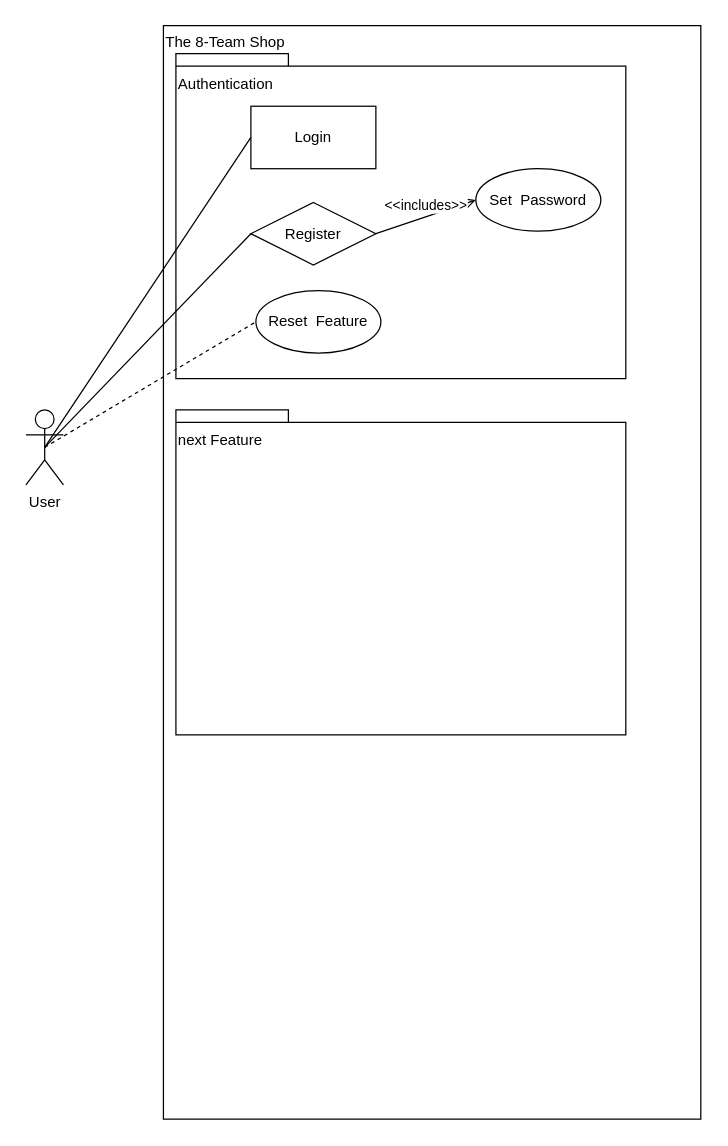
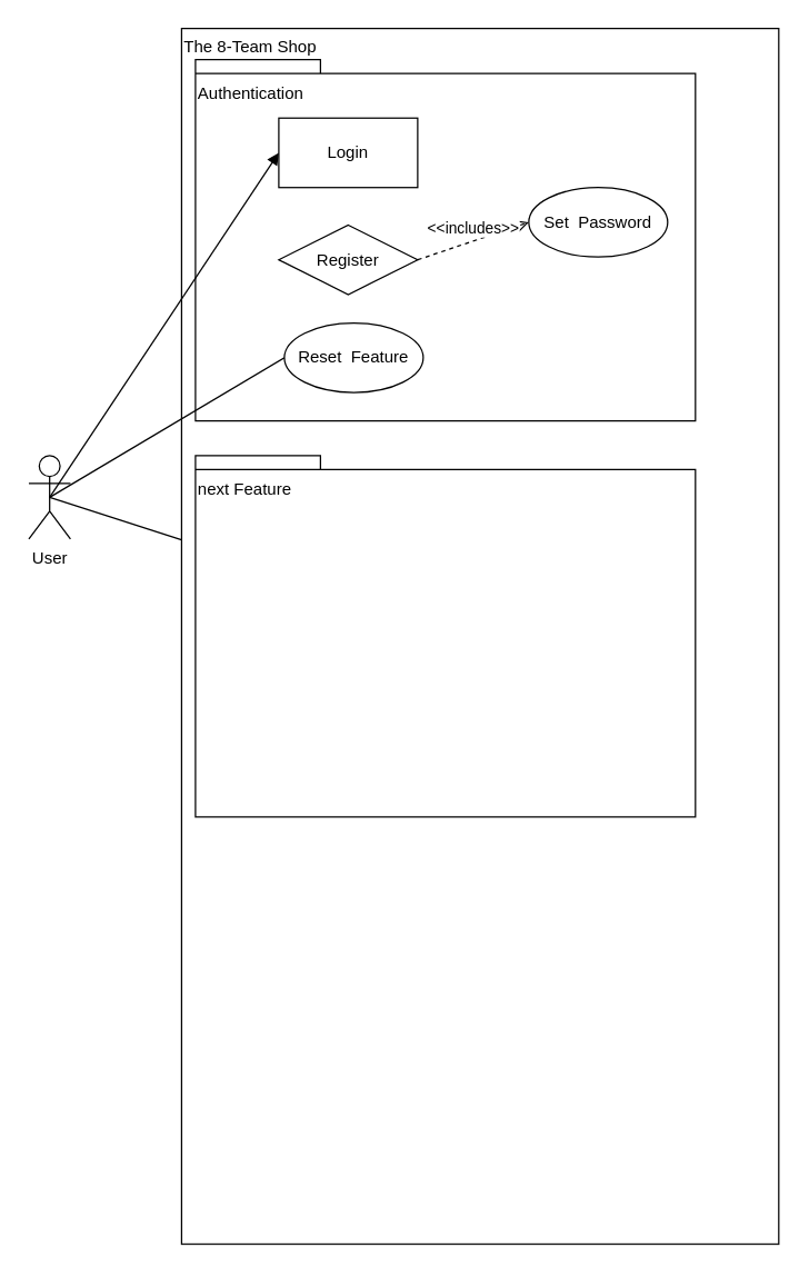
- <mxCell id="15" value="" style="endArrow=none;html=1;exitX=0.5;exitY=0.5;exitDx=0;exitDy=0;exitPerimeter=0;entryX=0;entryY=0.5;entryDx=0;entryDy=0;" edge="1" parent="1" source="2" target="6"><mxGeometry width="50" height="50" relative="1" as="geometry"><mxPoint x="280" y="395" as="sourcePoint" /><mxPoint x="330" y="345" as="targetPoint" /></mxGeometry></mxCell>
+ <mxCell id="15" value="" style="endArrow=block;html=1;exitX=0.5;exitY=0.5;exitDx=0;exitDy=0;exitPerimeter=0;entryX=0;entryY=0.5;entryDx=0;entryDy=0;" edge="1" parent="1" source="2" target="6"><mxGeometry width="50" height="50" relative="1" as="geometry"><mxPoint x="280" y="395" as="sourcePoint" /><mxPoint x="330" y="345" as="targetPoint" /></mxGeometry></mxCell>
- <mxCell id="11" value="&amp;lt;&amp;lt;includes&amp;gt;&amp;gt;" style="html=1;verticalAlign=bottom;endArrow=open;dashed=0;endSize=8;exitX=1;exitY=0.5;exitDx=0;exitDy=0;entryX=0;entryY=0.5;entryDx=0;entryDy=0;" edge="1" parent="1" source="7" target="10"><mxGeometry relative="1" as="geometry"><mxPoint x="260" y="234.5" as="sourcePoint" /><mxPoint x="360" y="269.5" as="targetPoint" /></mxGeometry></mxCell>
+ <mxCell id="11" value="&amp;lt;&amp;lt;includes&amp;gt;&amp;gt;" style="html=1;verticalAlign=bottom;endArrow=open;dashed=1;endSize=8;exitX=1;exitY=0.5;exitDx=0;exitDy=0;entryX=0;entryY=0.5;entryDx=0;entryDy=0;" edge="1" parent="1" source="7" target="10"><mxGeometry relative="1" as="geometry"><mxPoint x="260" y="234.5" as="sourcePoint" /><mxPoint x="360" y="269.5" as="targetPoint" /></mxGeometry></mxCell>
- <mxCell id="16" value="" style="endArrow=none;html=1;exitX=0.5;exitY=0.5;exitDx=0;exitDy=0;exitPerimeter=0;entryX=0;entryY=0.5;entryDx=0;entryDy=0;" edge="1" parent="1" source="2" target="7"><mxGeometry width="50" height="50" relative="1" as="geometry"><mxPoint x="45" y="165" as="sourcePoint" /><mxPoint x="210" y="132.5" as="targetPoint" /></mxGeometry></mxCell>
+ <mxCell id="16" value="" style="endArrow=none;html=1;exitX=0.5;exitY=0.5;exitDx=0;exitDy=0;exitPerimeter=0;" edge="1" parent="1" source="2" target="4"><mxGeometry width="50" height="50" relative="1" as="geometry"><mxPoint x="45" y="165" as="sourcePoint" /><mxPoint x="210" y="132.5" as="targetPoint" /></mxGeometry></mxCell>
- <mxCell id="17" value="" style="endArrow=none;html=1;entryX=0;entryY=0.5;entryDx=0;entryDy=0;exitX=0.5;exitY=0.5;exitDx=0;exitDy=0;exitPerimeter=0;dashed=1;" edge="1" parent="1" source="2" target="8"><mxGeometry width="50" height="50" relative="1" as="geometry"><mxPoint x="40" y="155" as="sourcePoint" /><mxPoint x="220" y="142.5" as="targetPoint" /></mxGeometry></mxCell>
+ <mxCell id="17" value="" style="endArrow=none;html=1;entryX=0;entryY=0.5;entryDx=0;entryDy=0;exitX=0.5;exitY=0.5;exitDx=0;exitDy=0;exitPerimeter=0;" edge="1" parent="1" source="2" target="8"><mxGeometry width="50" height="50" relative="1" as="geometry"><mxPoint x="40" y="155" as="sourcePoint" /><mxPoint x="220" y="142.5" as="targetPoint" /></mxGeometry></mxCell>
